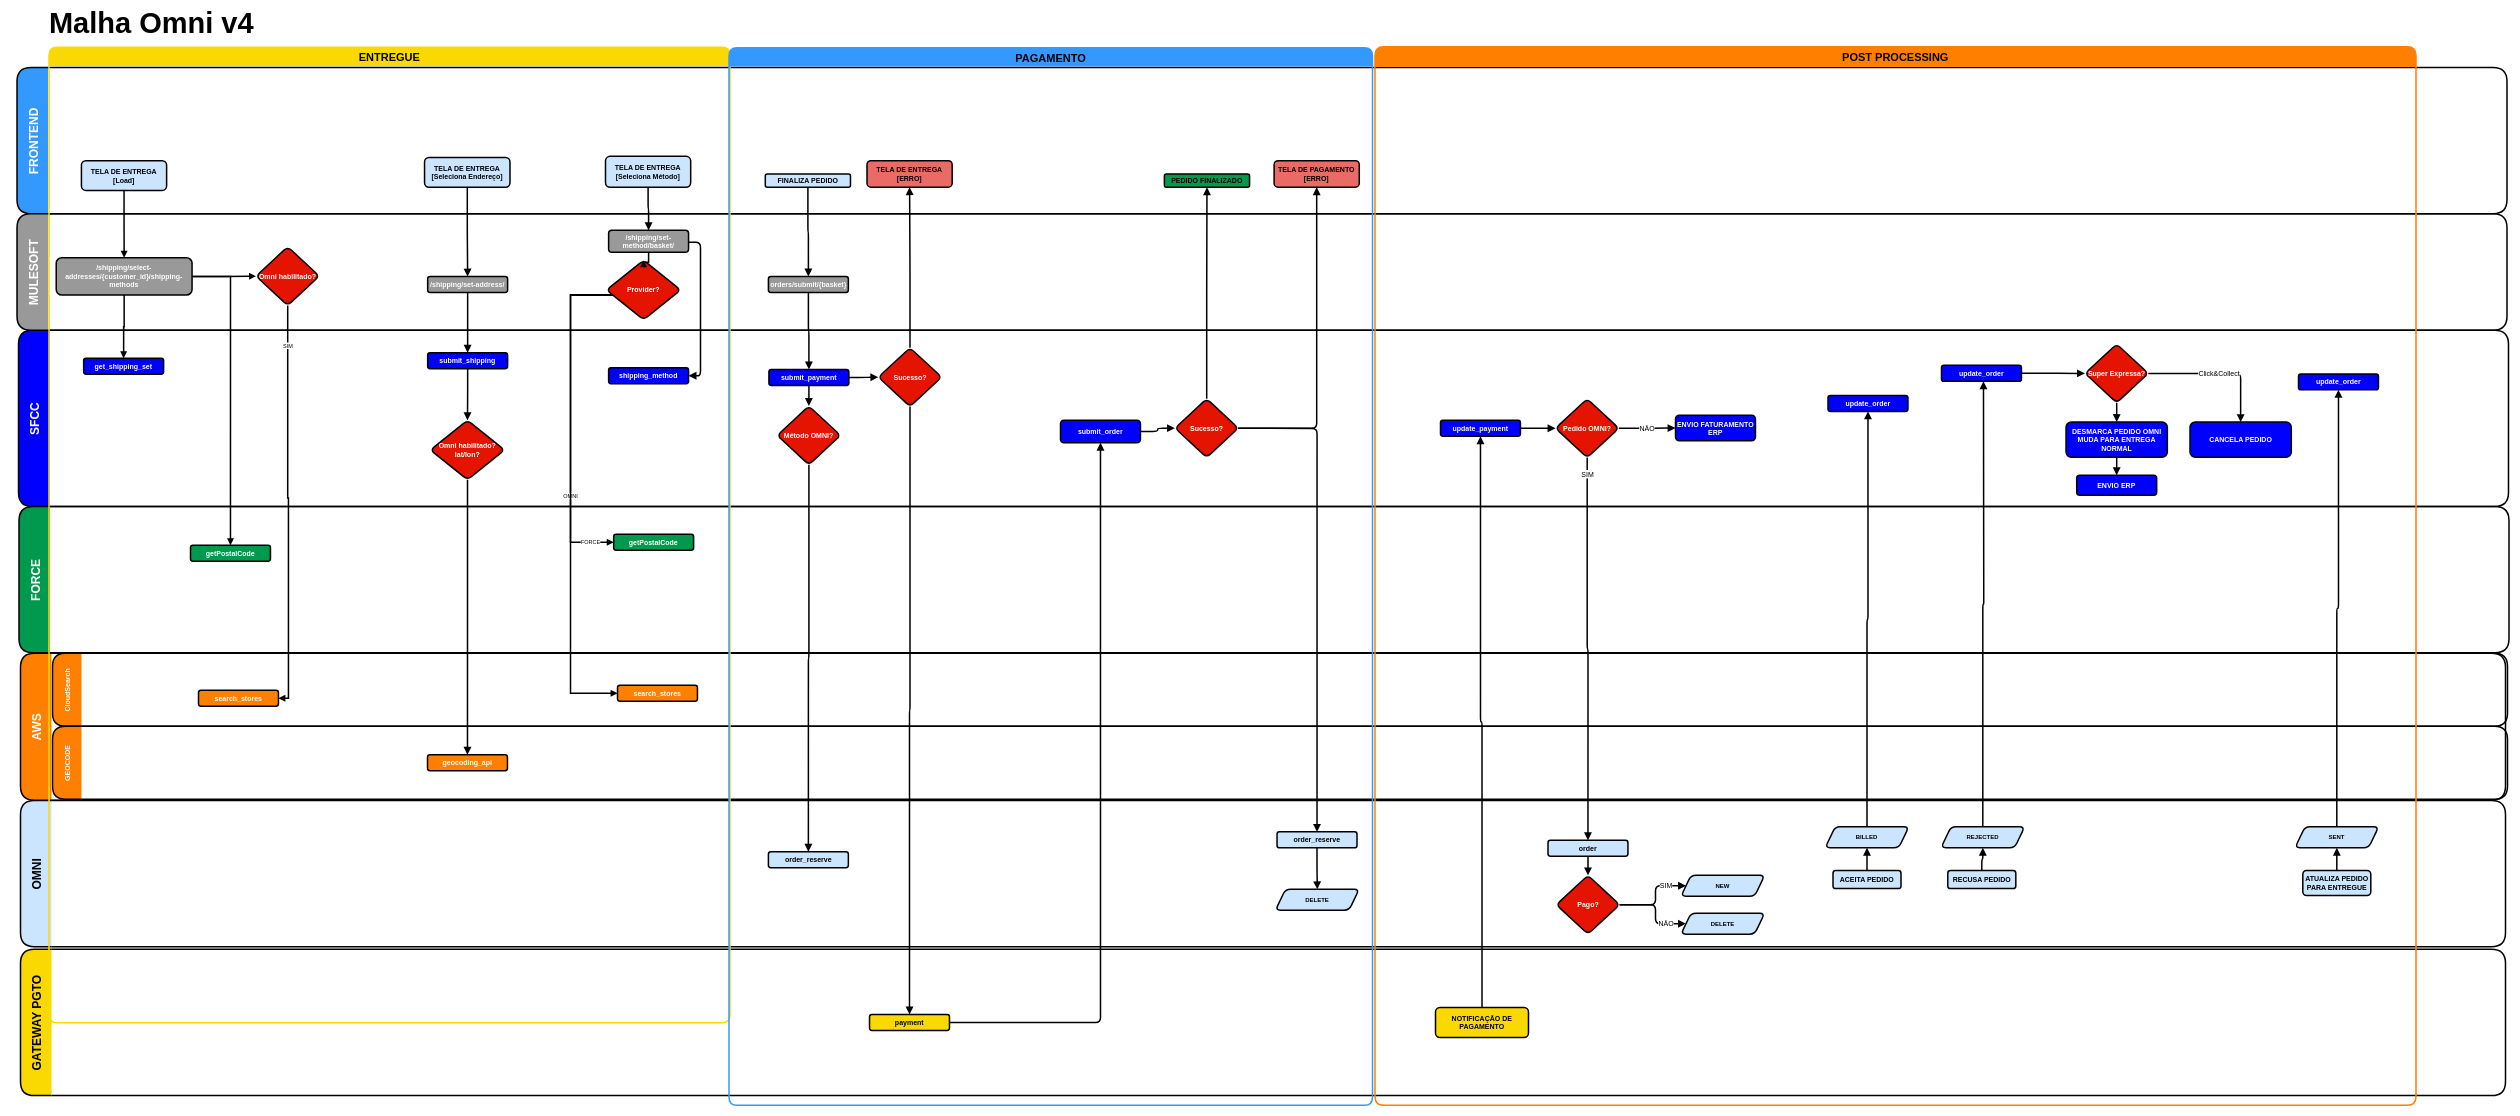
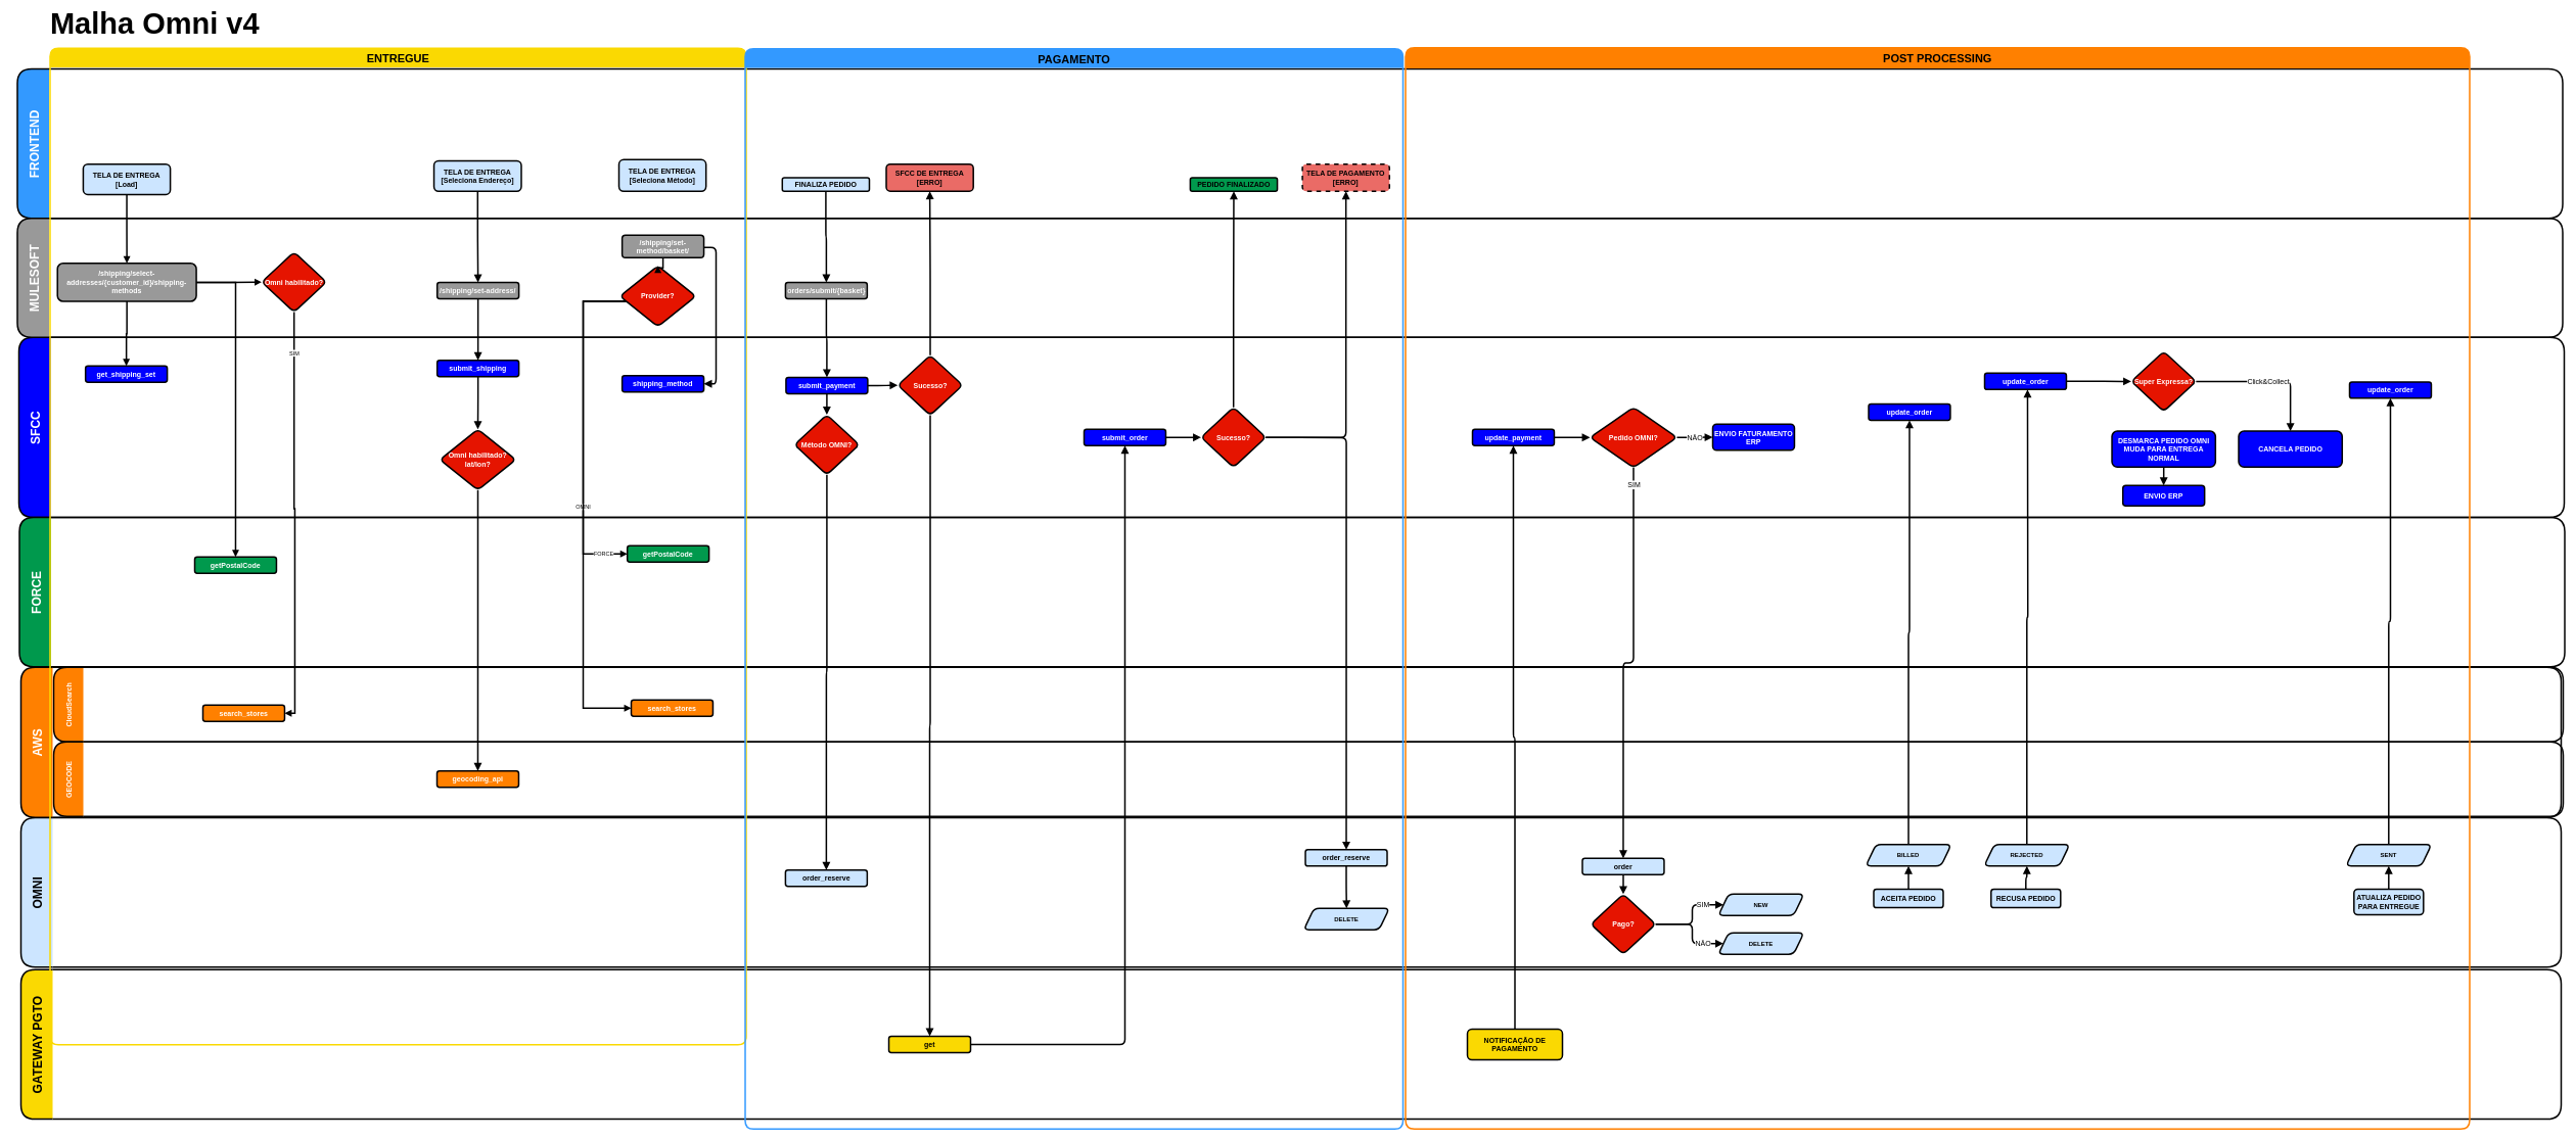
- <mxCell id="31" value="TELA DE ENTREGA&lt;br&gt;[ERRO]" style="rounded=1;whiteSpace=wrap;html=1;labelBackgroundColor=none;fontColor=#000000;fillColor=#EA6B66;strokeColor=default;strokeWidth=3;fontSize=14;fontStyle=1;" parent="27" vertex="1"><mxGeometry x="1700" y="186.333" width="170.37" height="53.11" as="geometry" /></mxCell>
+ <mxCell id="31" value="SFCC DE ENTREGA&lt;br&gt;[ERRO]" style="rounded=1;whiteSpace=wrap;html=1;labelBackgroundColor=none;fontColor=#000000;fillColor=#EA6B66;strokeColor=default;strokeWidth=3;fontSize=14;fontStyle=1;" parent="27" vertex="1"><mxGeometry x="1700" y="186.333" width="170.37" height="53.11" as="geometry" /></mxCell>
- <mxCell id="72" value="TELA DE PAGAMENTO&lt;br&gt;[ERRO]" style="rounded=1;whiteSpace=wrap;html=1;labelBackgroundColor=none;fontColor=#000000;fillColor=#EA6B66;strokeColor=default;strokeWidth=3;fontSize=14;fontStyle=1;" parent="1" vertex="1"><mxGeometry x="2547.2" y="320.823" width="170.37" height="53.11" as="geometry" /></mxCell>
+ <mxCell id="72" value="TELA DE PAGAMENTO&lt;br&gt;[ERRO]" style="rounded=1;whiteSpace=wrap;html=1;labelBackgroundColor=none;fontColor=#000000;fillColor=#EA6B66;strokeColor=default;strokeWidth=3;fontSize=14;fontStyle=1;dashed=1;" parent="1" vertex="1"><mxGeometry x="2547.2" y="320.823" width="170.37" height="53.11" as="geometry" /></mxCell>
- <mxCell id="58" style="edgeStyle=orthogonalEdgeStyle;rounded=1;orthogonalLoop=1;jettySize=auto;html=1;entryX=0.5;entryY=0;entryDx=0;entryDy=0;fontSize=14;fontColor=#000000;endArrow=block;endFill=1;strokeColor=default;strokeWidth=3;endSize=8;" parent="1" source="29" target="94" edge="1"><mxGeometry relative="1" as="geometry" /></mxCell>
- <mxCell id="44" style="edgeStyle=orthogonalEdgeStyle;rounded=1;orthogonalLoop=1;jettySize=auto;html=1;entryX=0.5;entryY=0;entryDx=0;entryDy=0;labelBackgroundColor=default;fontSize=14;fontColor=#FFFFFF;endArrow=block;endFill=1;endSize=8;strokeWidth=3;" parent="32" source="46" target="48" edge="1"><mxGeometry relative="1" as="geometry" /></mxCell>
- <mxCell id="79" value="Pedido OMNI?" style="rhombus;whiteSpace=wrap;html=1;labelBackgroundColor=none;fontColor=#ffffff;fillColor=#e51400;strokeColor=default;strokeWidth=3;fontSize=14;fontStyle=1;rounded=1;" parent="1" vertex="1"><mxGeometry x="3109.996" y="797.197" width="126.771" height="117.531" as="geometry" /></mxCell>
+ <mxCell id="79" value="Pedido OMNI?" style="rhombus;whiteSpace=wrap;html=1;labelBackgroundColor=none;fontColor=#ffffff;fillColor=#e51400;strokeColor=default;strokeWidth=3;fontSize=14;fontStyle=1;rounded=1;" parent="1" vertex="1"><mxGeometry x="3109.996" y="797.197" width="170" height="117.531" as="geometry" /></mxCell>
- <mxCell id="70" value="submit_order" style="rounded=1;whiteSpace=wrap;html=1;fontFamily=Helvetica;fontSize=14;fontColor=#ffffff;align=center;fillColor=#0000FF;strokeColor=default;strokeWidth=3;fontStyle=1;" parent="1" vertex="1"><mxGeometry x="2119.999" y="839.997" width="159.914" height="45" as="geometry" /></mxCell>
+ <mxCell id="70" value="submit_order" style="rounded=1;whiteSpace=wrap;html=1;fontFamily=Helvetica;fontSize=14;fontColor=#ffffff;align=center;fillColor=#0000FF;strokeColor=default;strokeWidth=3;fontStyle=1;" parent="1" vertex="1"><mxGeometry x="2119.999" y="839.997" width="159.914" height="31.926" as="geometry" /></mxCell>
- <mxCell id="24" value="payment" style="rounded=1;whiteSpace=wrap;html=1;fontFamily=Helvetica;fontSize=14;fontColor=#000000;align=center;fillColor=#FAD902;strokeColor=default;strokeWidth=3;fontStyle=1;" parent="23" vertex="1"><mxGeometry x="1698.071" y="130.362" width="159.914" height="31.926" as="geometry" /></mxCell>
+ <mxCell id="24" value="get" style="rounded=1;whiteSpace=wrap;html=1;fontFamily=Helvetica;fontSize=14;fontColor=#000000;align=center;fillColor=#FAD902;strokeColor=default;strokeWidth=3;fontStyle=1;" parent="23" vertex="1"><mxGeometry x="1698.071" y="130.362" width="159.914" height="31.926" as="geometry" /></mxCell>
